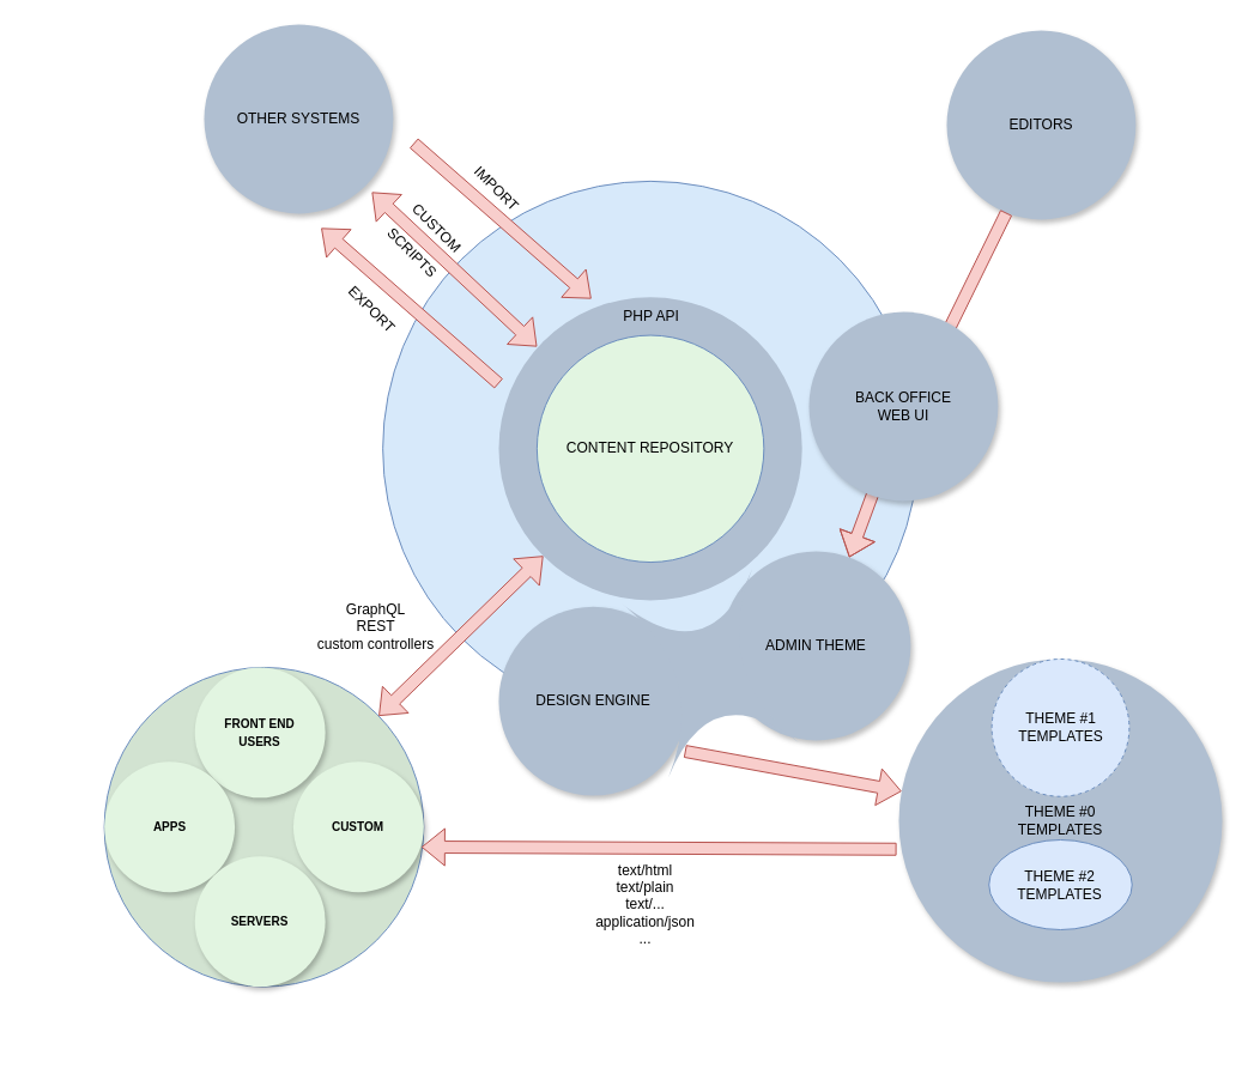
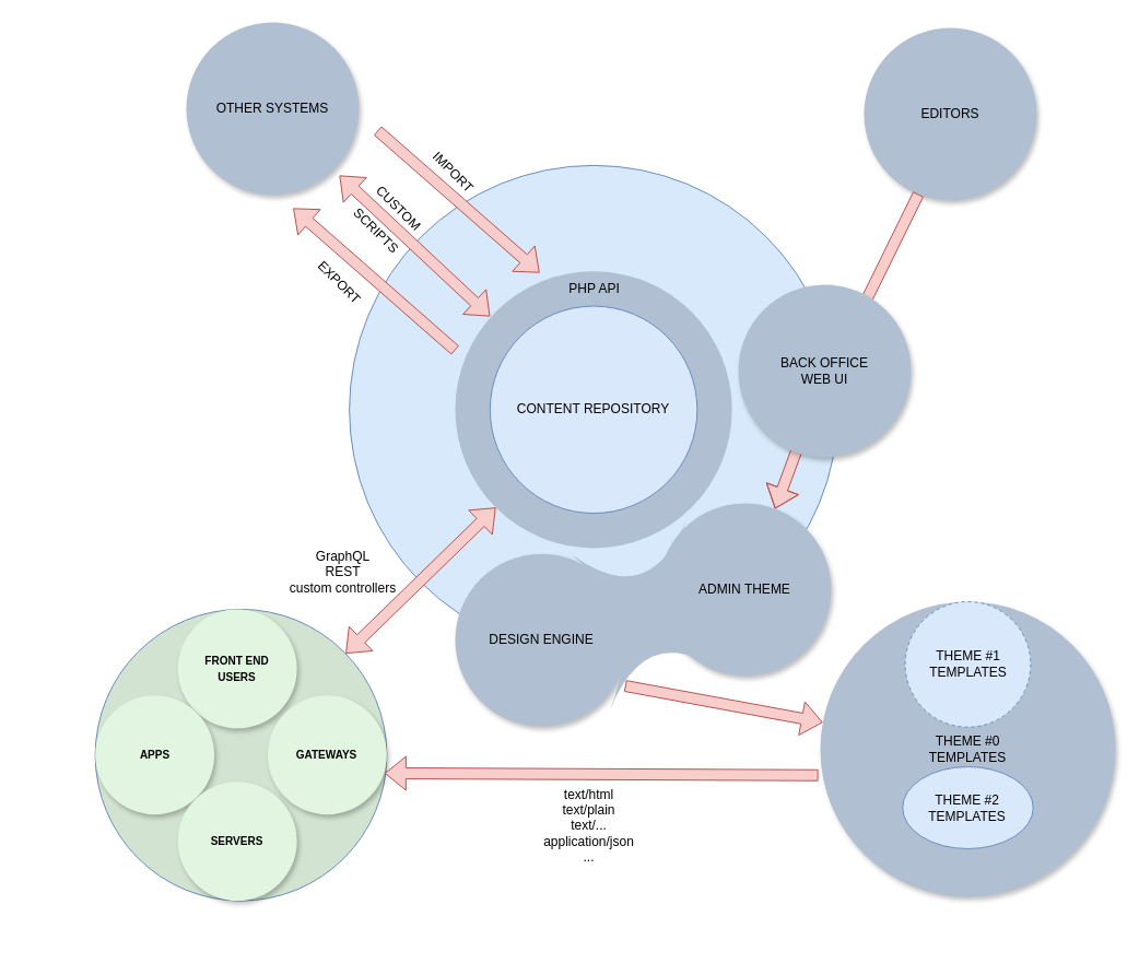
- <mxCell id="16" value="CONTENT REPOSITORY" style="ellipse;whiteSpace=wrap;html=1;aspect=fixed;fillColor=#e2f5e1;strokeColor=#6c8ebf;" parent="1" vertex="1"><mxGeometry x="447.858" y="279.574" width="189.474" height="189.474" as="geometry" /></mxCell>
+ <mxCell id="16" value="CONTENT REPOSITORY" style="ellipse;whiteSpace=wrap;html=1;aspect=fixed;fillColor=#dae8fc;strokeColor=#6c8ebf;" parent="1" vertex="1"><mxGeometry x="447.858" y="279.574" width="189.474" height="189.474" as="geometry" /></mxCell>
- <mxCell id="6" value="&lt;b&gt;&lt;font style=&quot;font-size: 10px&quot;&gt;CUSTOM&lt;/font&gt;&lt;/b&gt;" style="ellipse;whiteSpace=wrap;html=1;aspect=fixed;shadow=1;strokeColor=none;fillColor=#E2F5E1;" parent="3" vertex="1"><mxGeometry x="224.45" y="155.858" width="108.88" height="108.88" as="geometry" /></mxCell>
+ <mxCell id="6" value="&lt;b&gt;&lt;font style=&quot;font-size: 10px&quot;&gt;GATEWAYS&lt;/font&gt;&lt;/b&gt;" style="ellipse;whiteSpace=wrap;html=1;aspect=fixed;shadow=1;strokeColor=none;fillColor=#E2F5E1;" parent="3" vertex="1"><mxGeometry x="224.45" y="155.858" width="108.88" height="108.88" as="geometry" /></mxCell>
